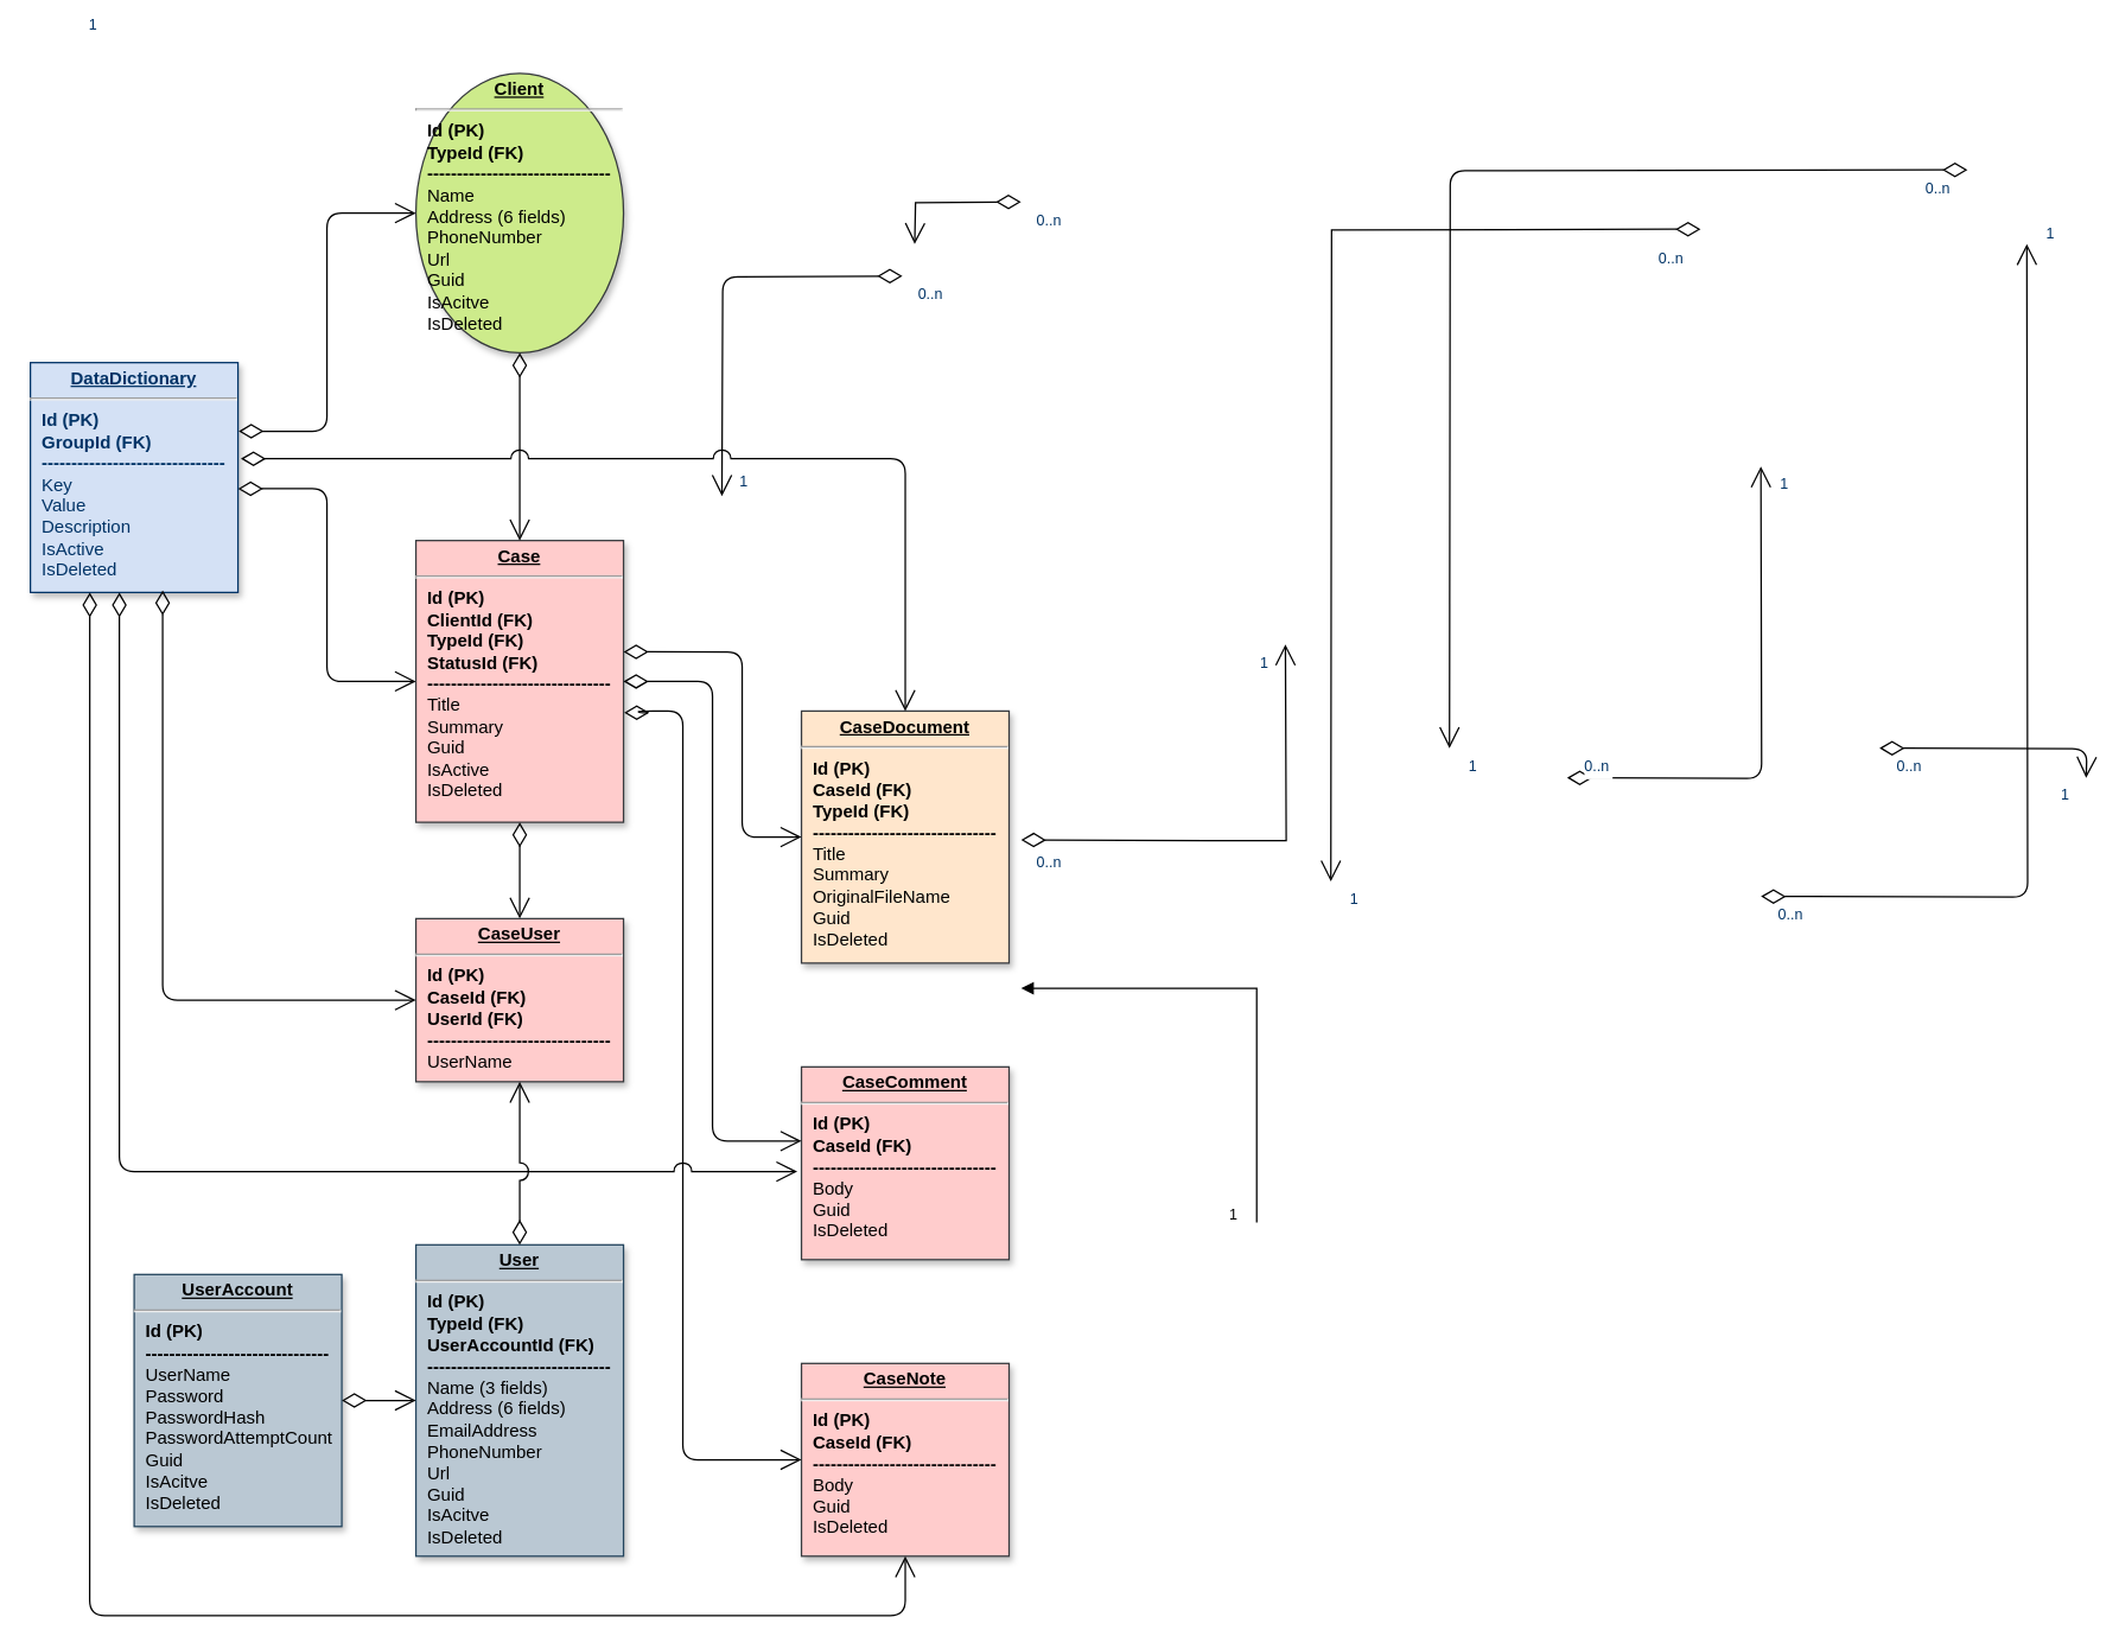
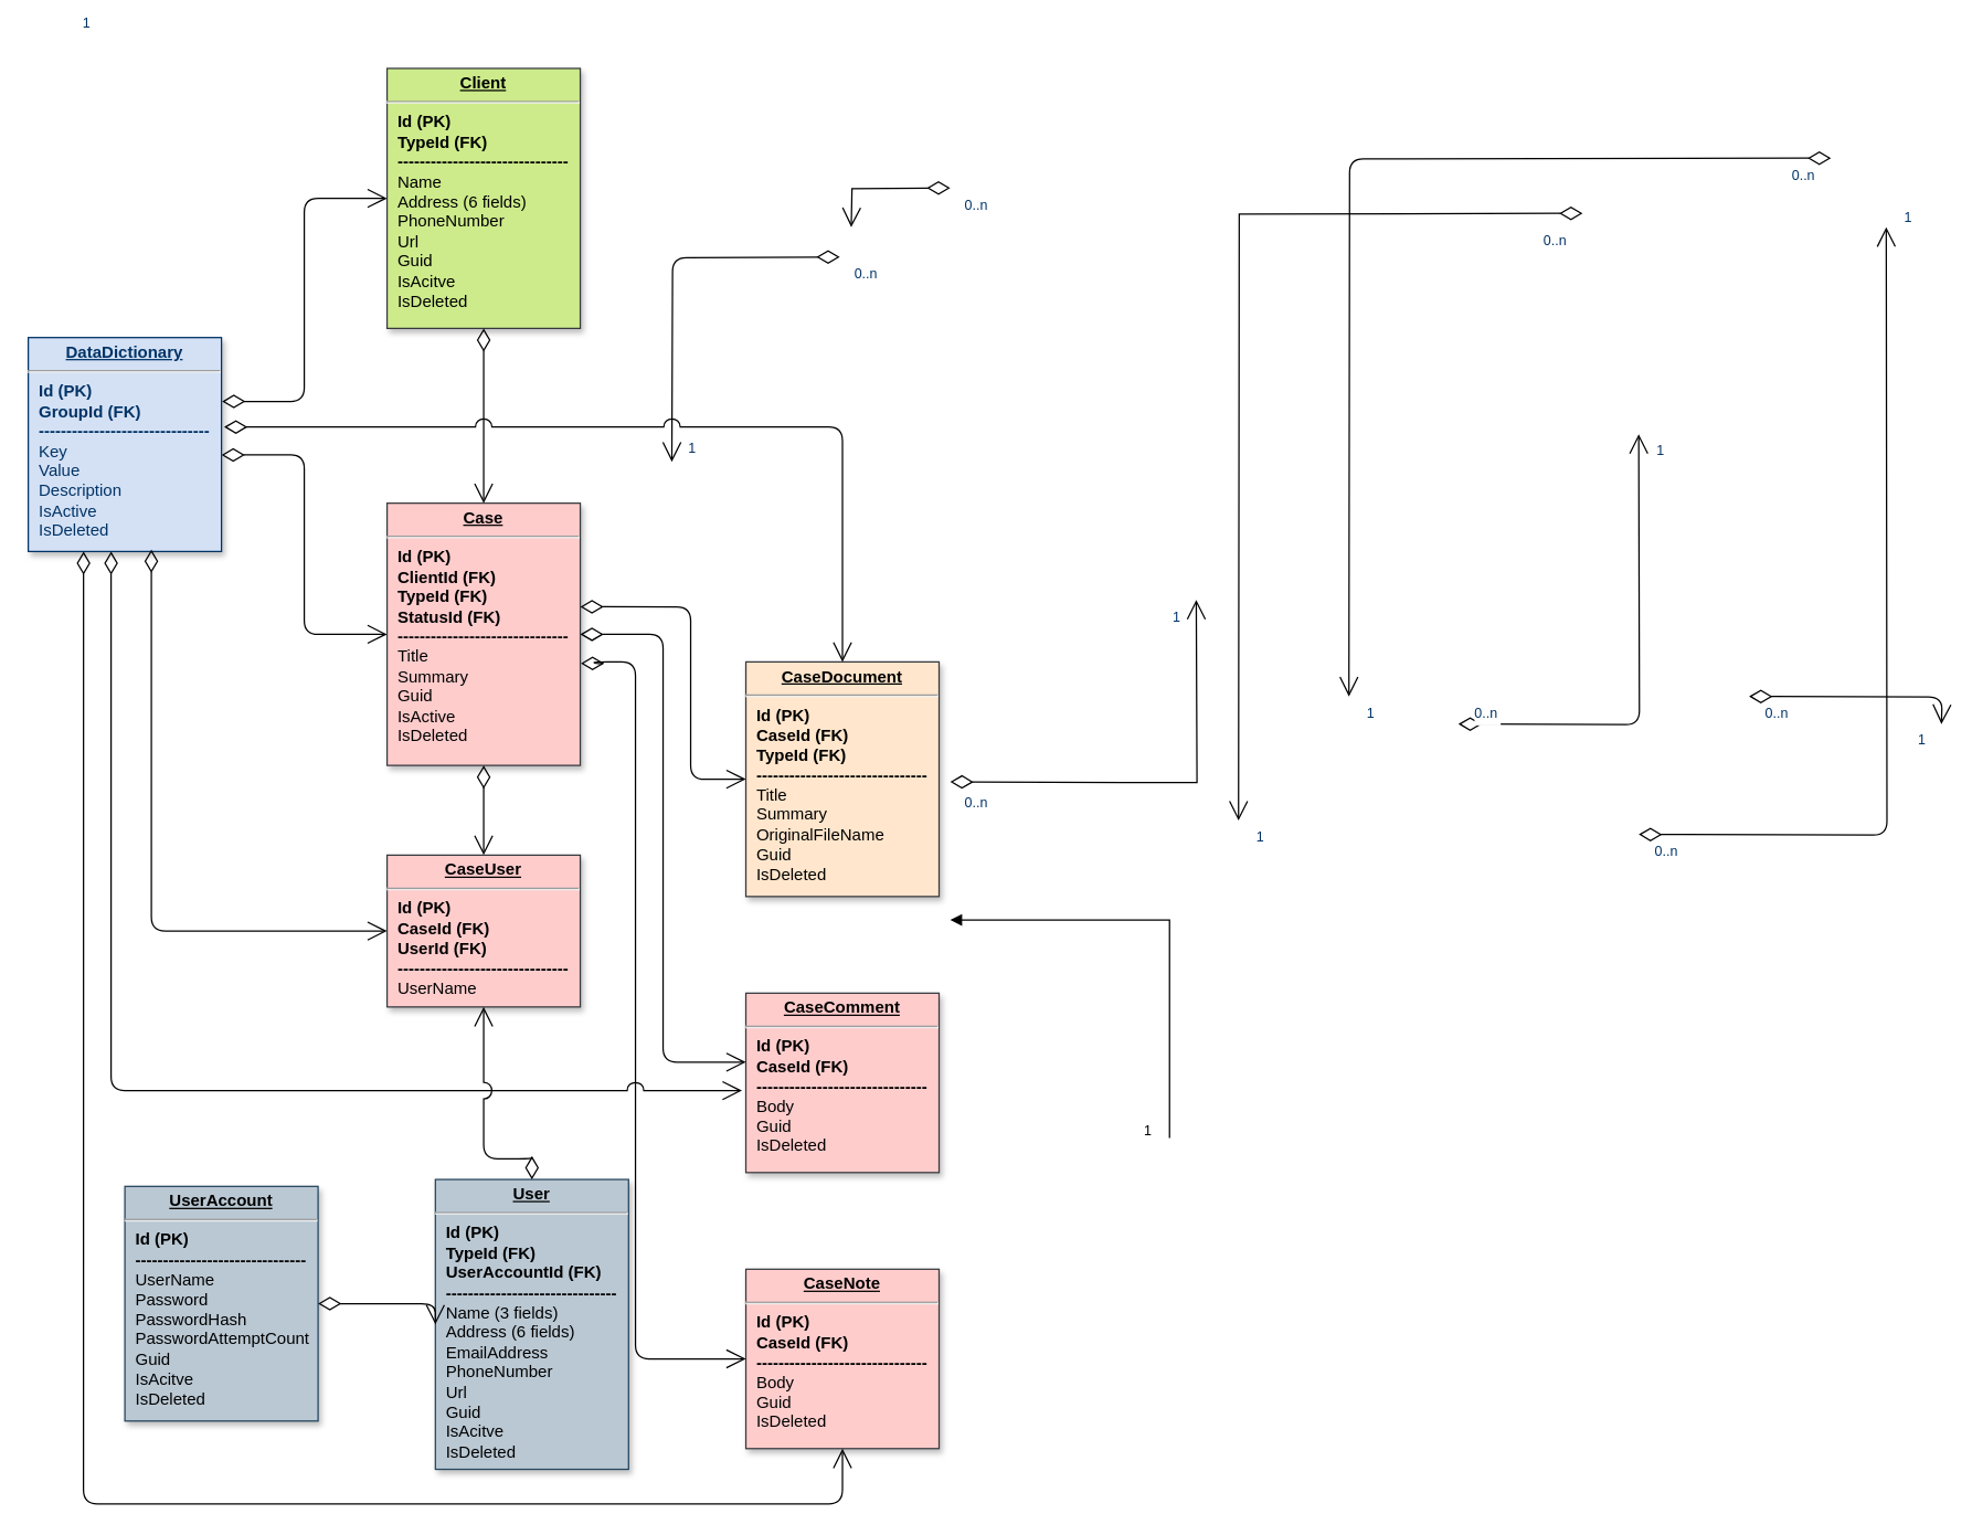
- <mxCell id="4" value="&lt;p style=&quot;margin: 0px; margin-top: 4px; text-align: center; text-decoration: underline;&quot;&gt;&lt;strong&gt;Client&lt;/strong&gt;&lt;/p&gt;&lt;hr&gt;&lt;p style=&quot;margin: 0px; margin-left: 8px;&quot;&gt;&lt;b&gt;&lt;font style=&quot;color: light-dark(rgb(0, 0, 0), rgb(255, 255, 255));&quot;&gt;Id (PK)&lt;/font&gt;&lt;/b&gt;&lt;/p&gt;&lt;p style=&quot;margin: 0px; margin-left: 8px;&quot;&gt;&lt;span style=&quot;background-color: transparent;&quot;&gt;&lt;b&gt;&lt;font style=&quot;color: light-dark(rgb(0, 0, 0), rgb(255, 255, 255));&quot;&gt;TypeId (FK)&lt;/font&gt;&lt;/b&gt;&lt;/span&gt;&lt;/p&gt;&lt;p style=&quot;margin: 0px; margin-left: 8px;&quot;&gt;&lt;font style=&quot;color: light-dark(rgb(0, 0, 0), rgb(255, 255, 255));&quot;&gt;&lt;span style=&quot;background-color: transparent;&quot;&gt;&lt;b&gt;----------&lt;/b&gt;&lt;/span&gt;&lt;b style=&quot;background-color: transparent;&quot;&gt;--------&lt;/b&gt;&lt;b style=&quot;background-color: transparent;&quot;&gt;------&lt;/b&gt;&lt;b style=&quot;background-color: transparent;&quot;&gt;-------&lt;/b&gt;&lt;/font&gt;&lt;/p&gt;&lt;p style=&quot;margin: 0px; margin-left: 8px;&quot;&gt;&lt;span style=&quot;background-color: transparent;&quot;&gt;&lt;font style=&quot;color: light-dark(rgb(0, 0, 0), rgb(255, 255, 255));&quot;&gt;Name&lt;/font&gt;&lt;/span&gt;&lt;/p&gt;&lt;p style=&quot;margin: 0px; margin-left: 8px;&quot;&gt;&lt;font style=&quot;color: light-dark(rgb(0, 0, 0), rgb(255, 255, 255));&quot;&gt;Address (6 fields)&lt;br&gt;&lt;/font&gt;&lt;/p&gt;&lt;p style=&quot;margin: 0px; margin-left: 8px;&quot;&gt;&lt;font style=&quot;color: light-dark(rgb(0, 0, 0), rgb(255, 255, 255));&quot;&gt;PhoneNumber&lt;/font&gt;&lt;/p&gt;&lt;p style=&quot;margin: 0px; margin-left: 8px;&quot;&gt;&lt;font style=&quot;color: light-dark(rgb(0, 0, 0), rgb(255, 255, 255));&quot;&gt;Url&lt;/font&gt;&lt;/p&gt;&lt;p style=&quot;margin: 0px 0px 0px 8px;&quot;&gt;&lt;font style=&quot;color: light-dark(rgb(0, 0, 0), rgb(255, 255, 255));&quot;&gt;Guid&lt;/font&gt;&lt;/p&gt;&lt;p style=&quot;margin: 0px 0px 0px 8px;&quot;&gt;&lt;font style=&quot;color: light-dark(rgb(0, 0, 0), rgb(255, 255, 255));&quot;&gt;IsAcitve&lt;/font&gt;&lt;/p&gt;&lt;p style=&quot;margin: 0px 0px 0px 8px;&quot;&gt;&lt;font style=&quot;color: light-dark(rgb(0, 0, 0), rgb(255, 255, 255));&quot;&gt;IsDeleted&lt;/font&gt;&lt;/p&gt;" style="ellipse;verticalAlign=top;align=left;overflow=fill;fontSize=12;fontFamily=Helvetica;html=1;strokeColor=#36393d;shadow=1;fillColor=#cdeb8b;" parent="1" vertex="1"><mxGeometry x="280" y="20" width="140" height="188.36" as="geometry" /></mxCell>
+ <mxCell id="4" value="&lt;p style=&quot;margin: 0px; margin-top: 4px; text-align: center; text-decoration: underline;&quot;&gt;&lt;strong&gt;Client&lt;/strong&gt;&lt;/p&gt;&lt;hr&gt;&lt;p style=&quot;margin: 0px; margin-left: 8px;&quot;&gt;&lt;b&gt;&lt;font style=&quot;color: light-dark(rgb(0, 0, 0), rgb(255, 255, 255));&quot;&gt;Id (PK)&lt;/font&gt;&lt;/b&gt;&lt;/p&gt;&lt;p style=&quot;margin: 0px; margin-left: 8px;&quot;&gt;&lt;span style=&quot;background-color: transparent;&quot;&gt;&lt;b&gt;&lt;font style=&quot;color: light-dark(rgb(0, 0, 0), rgb(255, 255, 255));&quot;&gt;TypeId (FK)&lt;/font&gt;&lt;/b&gt;&lt;/span&gt;&lt;/p&gt;&lt;p style=&quot;margin: 0px; margin-left: 8px;&quot;&gt;&lt;font style=&quot;color: light-dark(rgb(0, 0, 0), rgb(255, 255, 255));&quot;&gt;&lt;span style=&quot;background-color: transparent;&quot;&gt;&lt;b&gt;----------&lt;/b&gt;&lt;/span&gt;&lt;b style=&quot;background-color: transparent;&quot;&gt;--------&lt;/b&gt;&lt;b style=&quot;background-color: transparent;&quot;&gt;------&lt;/b&gt;&lt;b style=&quot;background-color: transparent;&quot;&gt;-------&lt;/b&gt;&lt;/font&gt;&lt;/p&gt;&lt;p style=&quot;margin: 0px; margin-left: 8px;&quot;&gt;&lt;span style=&quot;background-color: transparent;&quot;&gt;&lt;font style=&quot;color: light-dark(rgb(0, 0, 0), rgb(255, 255, 255));&quot;&gt;Name&lt;/font&gt;&lt;/span&gt;&lt;/p&gt;&lt;p style=&quot;margin: 0px; margin-left: 8px;&quot;&gt;&lt;font style=&quot;color: light-dark(rgb(0, 0, 0), rgb(255, 255, 255));&quot;&gt;Address (6 fields)&lt;br&gt;&lt;/font&gt;&lt;/p&gt;&lt;p style=&quot;margin: 0px; margin-left: 8px;&quot;&gt;&lt;font style=&quot;color: light-dark(rgb(0, 0, 0), rgb(255, 255, 255));&quot;&gt;PhoneNumber&lt;/font&gt;&lt;/p&gt;&lt;p style=&quot;margin: 0px; margin-left: 8px;&quot;&gt;&lt;font style=&quot;color: light-dark(rgb(0, 0, 0), rgb(255, 255, 255));&quot;&gt;Url&lt;/font&gt;&lt;/p&gt;&lt;p style=&quot;margin: 0px 0px 0px 8px;&quot;&gt;&lt;font style=&quot;color: light-dark(rgb(0, 0, 0), rgb(255, 255, 255));&quot;&gt;Guid&lt;/font&gt;&lt;/p&gt;&lt;p style=&quot;margin: 0px 0px 0px 8px;&quot;&gt;&lt;font style=&quot;color: light-dark(rgb(0, 0, 0), rgb(255, 255, 255));&quot;&gt;IsAcitve&lt;/font&gt;&lt;/p&gt;&lt;p style=&quot;margin: 0px 0px 0px 8px;&quot;&gt;&lt;font style=&quot;color: light-dark(rgb(0, 0, 0), rgb(255, 255, 255));&quot;&gt;IsDeleted&lt;/font&gt;&lt;/p&gt;" style="verticalAlign=top;align=left;overflow=fill;fontSize=12;fontFamily=Helvetica;html=1;strokeColor=#36393d;shadow=1;fillColor=#cdeb8b;" parent="1" vertex="1"><mxGeometry x="280" y="20" width="140" height="188.36" as="geometry" /></mxCell>
- <mxCell id="2" value="&lt;p style=&quot;margin: 0px; margin-top: 4px; text-align: center; text-decoration: underline;&quot;&gt;&lt;strong&gt;&lt;font style=&quot;color: light-dark(rgb(0, 0, 0), rgb(255, 255, 255));&quot;&gt;User&lt;/font&gt;&lt;/strong&gt;&lt;/p&gt;&lt;hr&gt;&lt;p style=&quot;margin: 0px; margin-left: 8px;&quot;&gt;&lt;b&gt;&lt;font style=&quot;color: light-dark(rgb(0, 0, 0), rgb(255, 255, 255));&quot;&gt;Id (PK)&lt;/font&gt;&lt;/b&gt;&lt;/p&gt;&lt;p style=&quot;margin: 0px; margin-left: 8px;&quot;&gt;&lt;span style=&quot;background-color: transparent;&quot;&gt;&lt;b&gt;&lt;font style=&quot;color: light-dark(rgb(0, 0, 0), rgb(255, 255, 255));&quot;&gt;TypeId (FK)&lt;/font&gt;&lt;/b&gt;&lt;/span&gt;&lt;/p&gt;&lt;p style=&quot;margin: 0px; margin-left: 8px;&quot;&gt;&lt;span style=&quot;background-color: transparent;&quot;&gt;&lt;b&gt;&lt;font style=&quot;color: light-dark(rgb(0, 0, 0), rgb(255, 255, 255));&quot;&gt;UserAccountId (FK)&lt;/font&gt;&lt;/b&gt;&lt;/span&gt;&lt;/p&gt;&lt;p style=&quot;margin: 0px; margin-left: 8px;&quot;&gt;&lt;font style=&quot;color: light-dark(rgb(0, 0, 0), rgb(255, 255, 255));&quot;&gt;&lt;span style=&quot;background-color: transparent;&quot;&gt;&lt;b&gt;----------&lt;/b&gt;&lt;/span&gt;&lt;b style=&quot;background-color: transparent;&quot;&gt;---------&lt;/b&gt;&lt;b style=&quot;background-color: transparent;&quot;&gt;-----&lt;/b&gt;&lt;b style=&quot;background-color: transparent;&quot;&gt;-------&lt;/b&gt;&lt;/font&gt;&lt;/p&gt;&lt;p style=&quot;margin: 0px; margin-left: 8px;&quot;&gt;&lt;span style=&quot;background-color: transparent;&quot;&gt;&lt;font style=&quot;color: light-dark(rgb(0, 0, 0), rgb(255, 255, 255));&quot;&gt;Name (3 fields)&lt;/font&gt;&lt;/span&gt;&lt;/p&gt;&lt;p style=&quot;margin: 0px; margin-left: 8px;&quot;&gt;&lt;font style=&quot;color: light-dark(rgb(0, 0, 0), rgb(255, 255, 255));&quot;&gt;Address (6 fields)&lt;br&gt;&lt;/font&gt;&lt;/p&gt;&lt;p style=&quot;margin: 0px; margin-left: 8px;&quot;&gt;&lt;font style=&quot;color: light-dark(rgb(0, 0, 0), rgb(255, 255, 255));&quot;&gt;EmailAddress&lt;/font&gt;&lt;/p&gt;&lt;p style=&quot;margin: 0px; margin-left: 8px;&quot;&gt;&lt;font style=&quot;color: light-dark(rgb(0, 0, 0), rgb(255, 255, 255));&quot;&gt;PhoneNumber&lt;/font&gt;&lt;/p&gt;&lt;p style=&quot;margin: 0px; margin-left: 8px;&quot;&gt;&lt;font style=&quot;color: light-dark(rgb(0, 0, 0), rgb(255, 255, 255));&quot;&gt;Url&lt;/font&gt;&lt;/p&gt;&lt;p style=&quot;margin: 0px 0px 0px 8px;&quot;&gt;&lt;font style=&quot;color: light-dark(rgb(0, 0, 0), rgb(255, 255, 255));&quot;&gt;Guid&lt;/font&gt;&lt;/p&gt;&lt;p style=&quot;margin: 0px 0px 0px 8px;&quot;&gt;&lt;font style=&quot;color: light-dark(rgb(0, 0, 0), rgb(255, 255, 255));&quot;&gt;IsAcitve&lt;/font&gt;&lt;/p&gt;&lt;p style=&quot;margin: 0px 0px 0px 8px;&quot;&gt;&lt;font style=&quot;color: light-dark(rgb(0, 0, 0), rgb(255, 255, 255));&quot;&gt;IsDeleted&lt;/font&gt;&lt;/p&gt;" style="verticalAlign=top;align=left;overflow=fill;fontSize=12;fontFamily=Helvetica;html=1;shadow=1;fillColor=#bac8d3;strokeColor=#23445d;" vertex="1" parent="1"><mxGeometry x="280" y="810" width="140" height="210" as="geometry" /></mxCell>
+ <mxCell id="2" value="&lt;p style=&quot;margin: 0px; margin-top: 4px; text-align: center; text-decoration: underline;&quot;&gt;&lt;strong&gt;&lt;font style=&quot;color: light-dark(rgb(0, 0, 0), rgb(255, 255, 255));&quot;&gt;User&lt;/font&gt;&lt;/strong&gt;&lt;/p&gt;&lt;hr&gt;&lt;p style=&quot;margin: 0px; margin-left: 8px;&quot;&gt;&lt;b&gt;&lt;font style=&quot;color: light-dark(rgb(0, 0, 0), rgb(255, 255, 255));&quot;&gt;Id (PK)&lt;/font&gt;&lt;/b&gt;&lt;/p&gt;&lt;p style=&quot;margin: 0px; margin-left: 8px;&quot;&gt;&lt;span style=&quot;background-color: transparent;&quot;&gt;&lt;b&gt;&lt;font style=&quot;color: light-dark(rgb(0, 0, 0), rgb(255, 255, 255));&quot;&gt;TypeId (FK)&lt;/font&gt;&lt;/b&gt;&lt;/span&gt;&lt;/p&gt;&lt;p style=&quot;margin: 0px; margin-left: 8px;&quot;&gt;&lt;span style=&quot;background-color: transparent;&quot;&gt;&lt;b&gt;&lt;font style=&quot;color: light-dark(rgb(0, 0, 0), rgb(255, 255, 255));&quot;&gt;UserAccountId (FK)&lt;/font&gt;&lt;/b&gt;&lt;/span&gt;&lt;/p&gt;&lt;p style=&quot;margin: 0px; margin-left: 8px;&quot;&gt;&lt;font style=&quot;color: light-dark(rgb(0, 0, 0), rgb(255, 255, 255));&quot;&gt;&lt;span style=&quot;background-color: transparent;&quot;&gt;&lt;b&gt;----------&lt;/b&gt;&lt;/span&gt;&lt;b style=&quot;background-color: transparent;&quot;&gt;---------&lt;/b&gt;&lt;b style=&quot;background-color: transparent;&quot;&gt;-----&lt;/b&gt;&lt;b style=&quot;background-color: transparent;&quot;&gt;-------&lt;/b&gt;&lt;/font&gt;&lt;/p&gt;&lt;p style=&quot;margin: 0px; margin-left: 8px;&quot;&gt;&lt;span style=&quot;background-color: transparent;&quot;&gt;&lt;font style=&quot;color: light-dark(rgb(0, 0, 0), rgb(255, 255, 255));&quot;&gt;Name (3 fields)&lt;/font&gt;&lt;/span&gt;&lt;/p&gt;&lt;p style=&quot;margin: 0px; margin-left: 8px;&quot;&gt;&lt;font style=&quot;color: light-dark(rgb(0, 0, 0), rgb(255, 255, 255));&quot;&gt;Address (6 fields)&lt;br&gt;&lt;/font&gt;&lt;/p&gt;&lt;p style=&quot;margin: 0px; margin-left: 8px;&quot;&gt;&lt;font style=&quot;color: light-dark(rgb(0, 0, 0), rgb(255, 255, 255));&quot;&gt;EmailAddress&lt;/font&gt;&lt;/p&gt;&lt;p style=&quot;margin: 0px; margin-left: 8px;&quot;&gt;&lt;font style=&quot;color: light-dark(rgb(0, 0, 0), rgb(255, 255, 255));&quot;&gt;PhoneNumber&lt;/font&gt;&lt;/p&gt;&lt;p style=&quot;margin: 0px; margin-left: 8px;&quot;&gt;&lt;font style=&quot;color: light-dark(rgb(0, 0, 0), rgb(255, 255, 255));&quot;&gt;Url&lt;/font&gt;&lt;/p&gt;&lt;p style=&quot;margin: 0px 0px 0px 8px;&quot;&gt;&lt;font style=&quot;color: light-dark(rgb(0, 0, 0), rgb(255, 255, 255));&quot;&gt;Guid&lt;/font&gt;&lt;/p&gt;&lt;p style=&quot;margin: 0px 0px 0px 8px;&quot;&gt;&lt;font style=&quot;color: light-dark(rgb(0, 0, 0), rgb(255, 255, 255));&quot;&gt;IsAcitve&lt;/font&gt;&lt;/p&gt;&lt;p style=&quot;margin: 0px 0px 0px 8px;&quot;&gt;&lt;font style=&quot;color: light-dark(rgb(0, 0, 0), rgb(255, 255, 255));&quot;&gt;IsDeleted&lt;/font&gt;&lt;/p&gt;" style="verticalAlign=top;align=left;overflow=fill;fontSize=12;fontFamily=Helvetica;html=1;shadow=1;fillColor=#bac8d3;strokeColor=#23445d;" vertex="1" parent="1"><mxGeometry x="315" y="825" width="140" height="210" as="geometry" /></mxCell>
